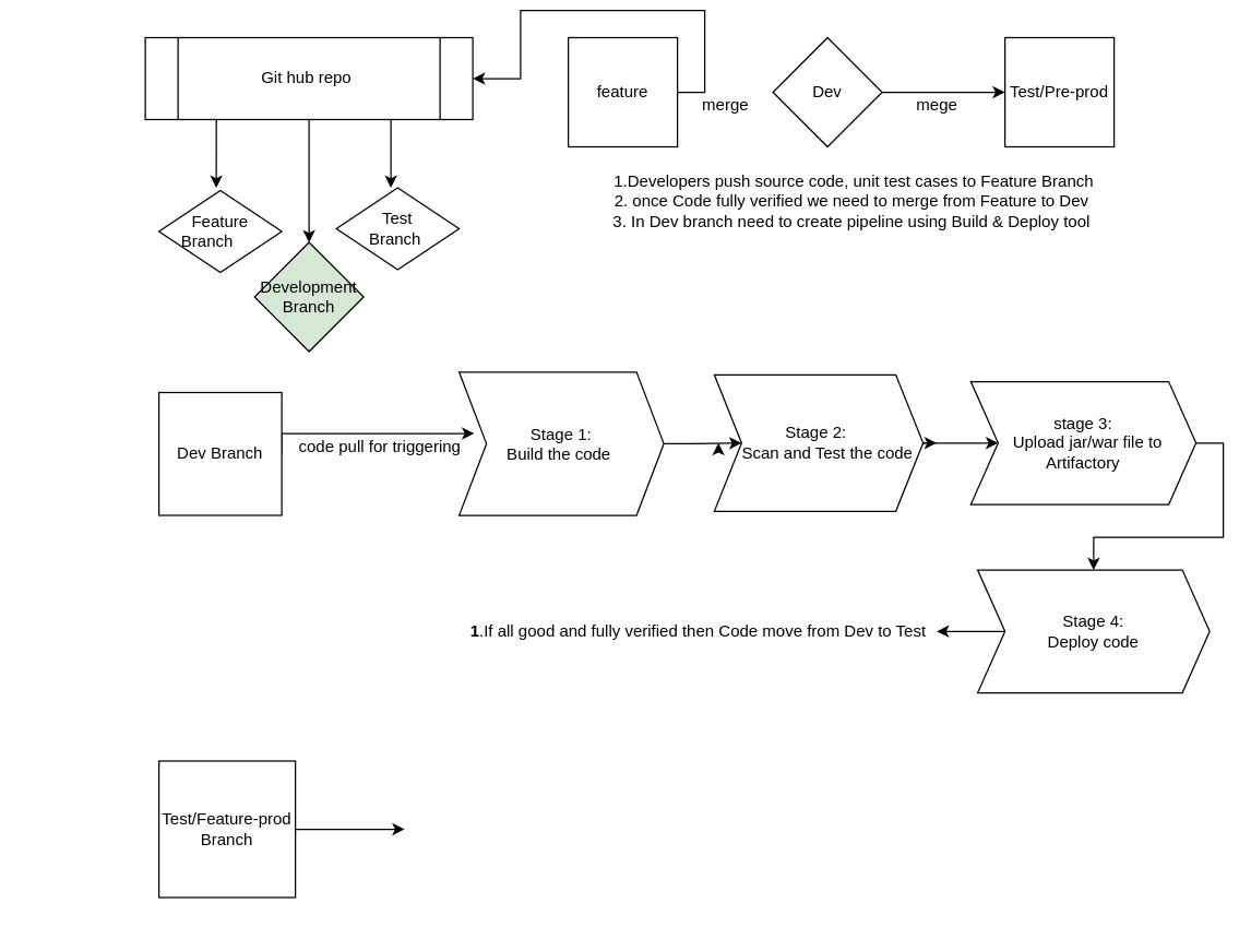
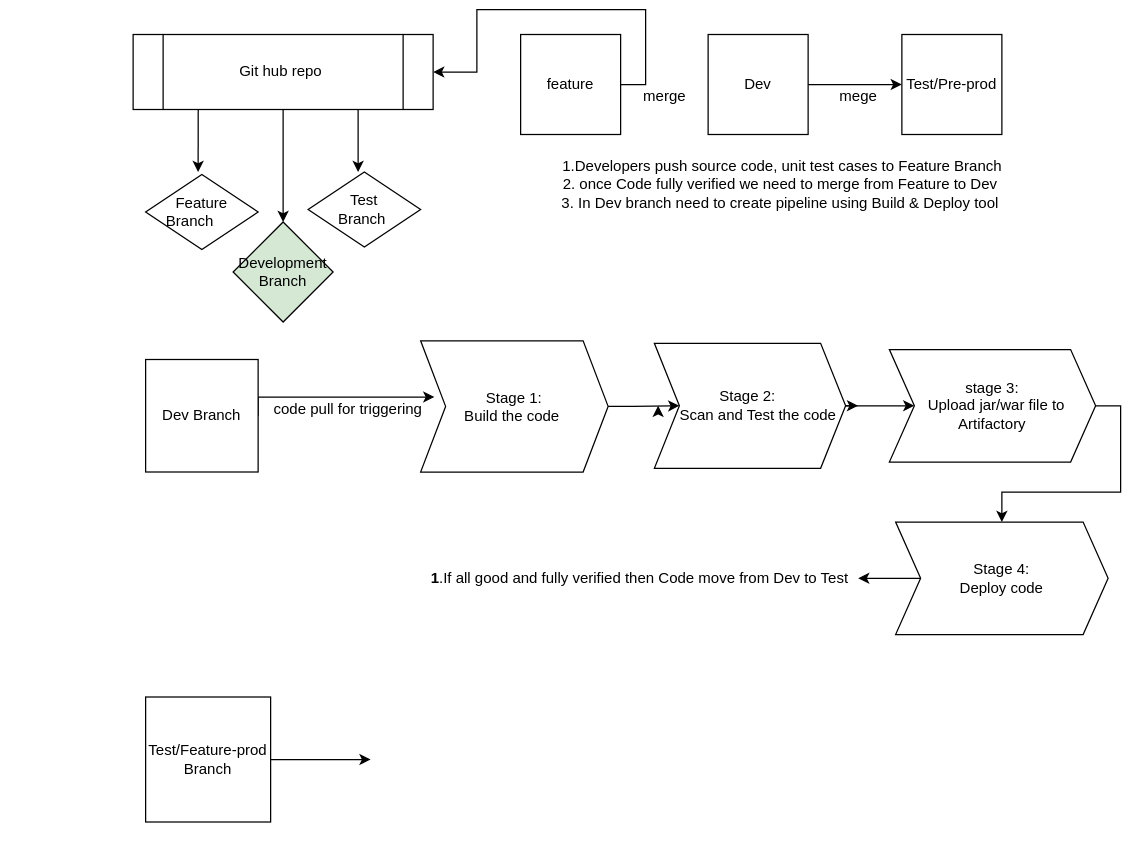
- <mxCell id="12" value="Dev" style="rhombus;whiteSpace=wrap;html=1;aspect=fixed;" vertex="1" parent="1"><mxGeometry x="566" y="20" width="80" height="80" as="geometry" /></mxCell>
+ <mxCell id="12" value="Dev" style="whiteSpace=wrap;html=1;aspect=fixed;" vertex="1" parent="1"><mxGeometry x="566" y="20" width="80" height="80" as="geometry" /></mxCell>
- <mxCell id="13" value="Test/Pre-prod" style="whiteSpace=wrap;html=1;aspect=fixed;" vertex="1" parent="1"><mxGeometry x="736" y="20" width="80" height="80" as="geometry" /></mxCell>
+ <mxCell id="13" value="Test/Pre-prod" style="whiteSpace=wrap;html=1;aspect=fixed;" vertex="1" parent="1"><mxGeometry x="721" y="20" width="80" height="80" as="geometry" /></mxCell>
